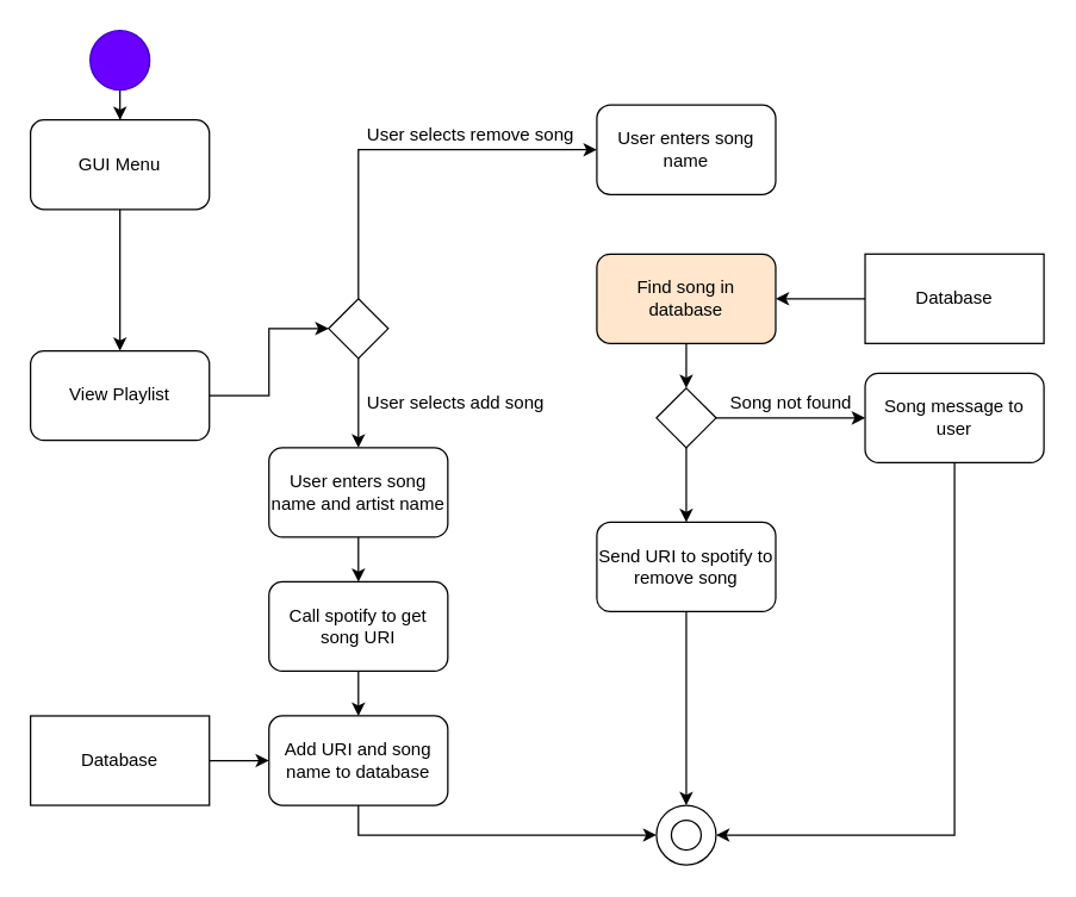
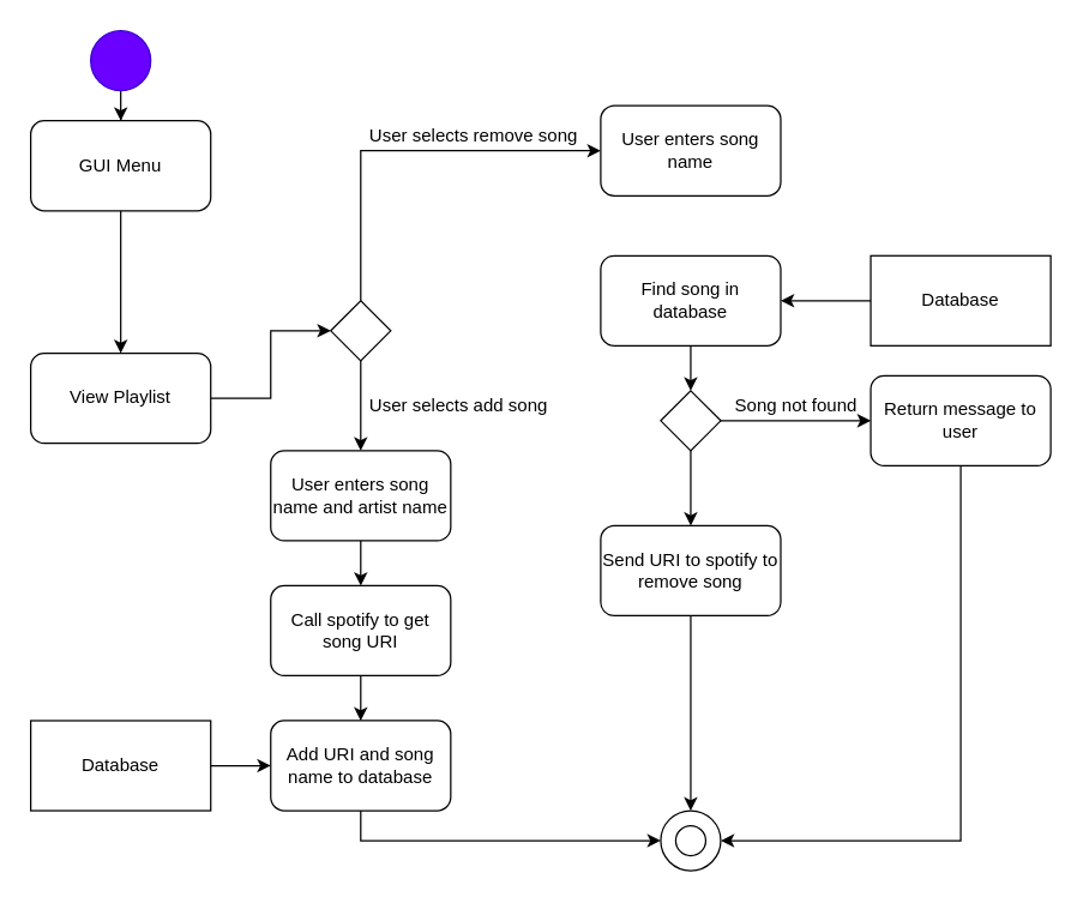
- <mxCell id="23" value="Find song in database" style="rounded=1;whiteSpace=wrap;html=1;fillColor=#ffe6cc;" vertex="1" parent="1"><mxGeometry x="400" y="170" width="120" height="60" as="geometry" /></mxCell>
+ <mxCell id="23" value="Find song in database" style="rounded=1;whiteSpace=wrap;html=1;" vertex="1" parent="1"><mxGeometry x="400" y="170" width="120" height="60" as="geometry" /></mxCell>
- <mxCell id="27" value="Song message to user" style="rounded=1;whiteSpace=wrap;html=1;" vertex="1" parent="1"><mxGeometry x="580" y="250" width="120" height="60" as="geometry" /></mxCell>
+ <mxCell id="27" value="Return message to user" style="rounded=1;whiteSpace=wrap;html=1;" vertex="1" parent="1"><mxGeometry x="580" y="250" width="120" height="60" as="geometry" /></mxCell>
